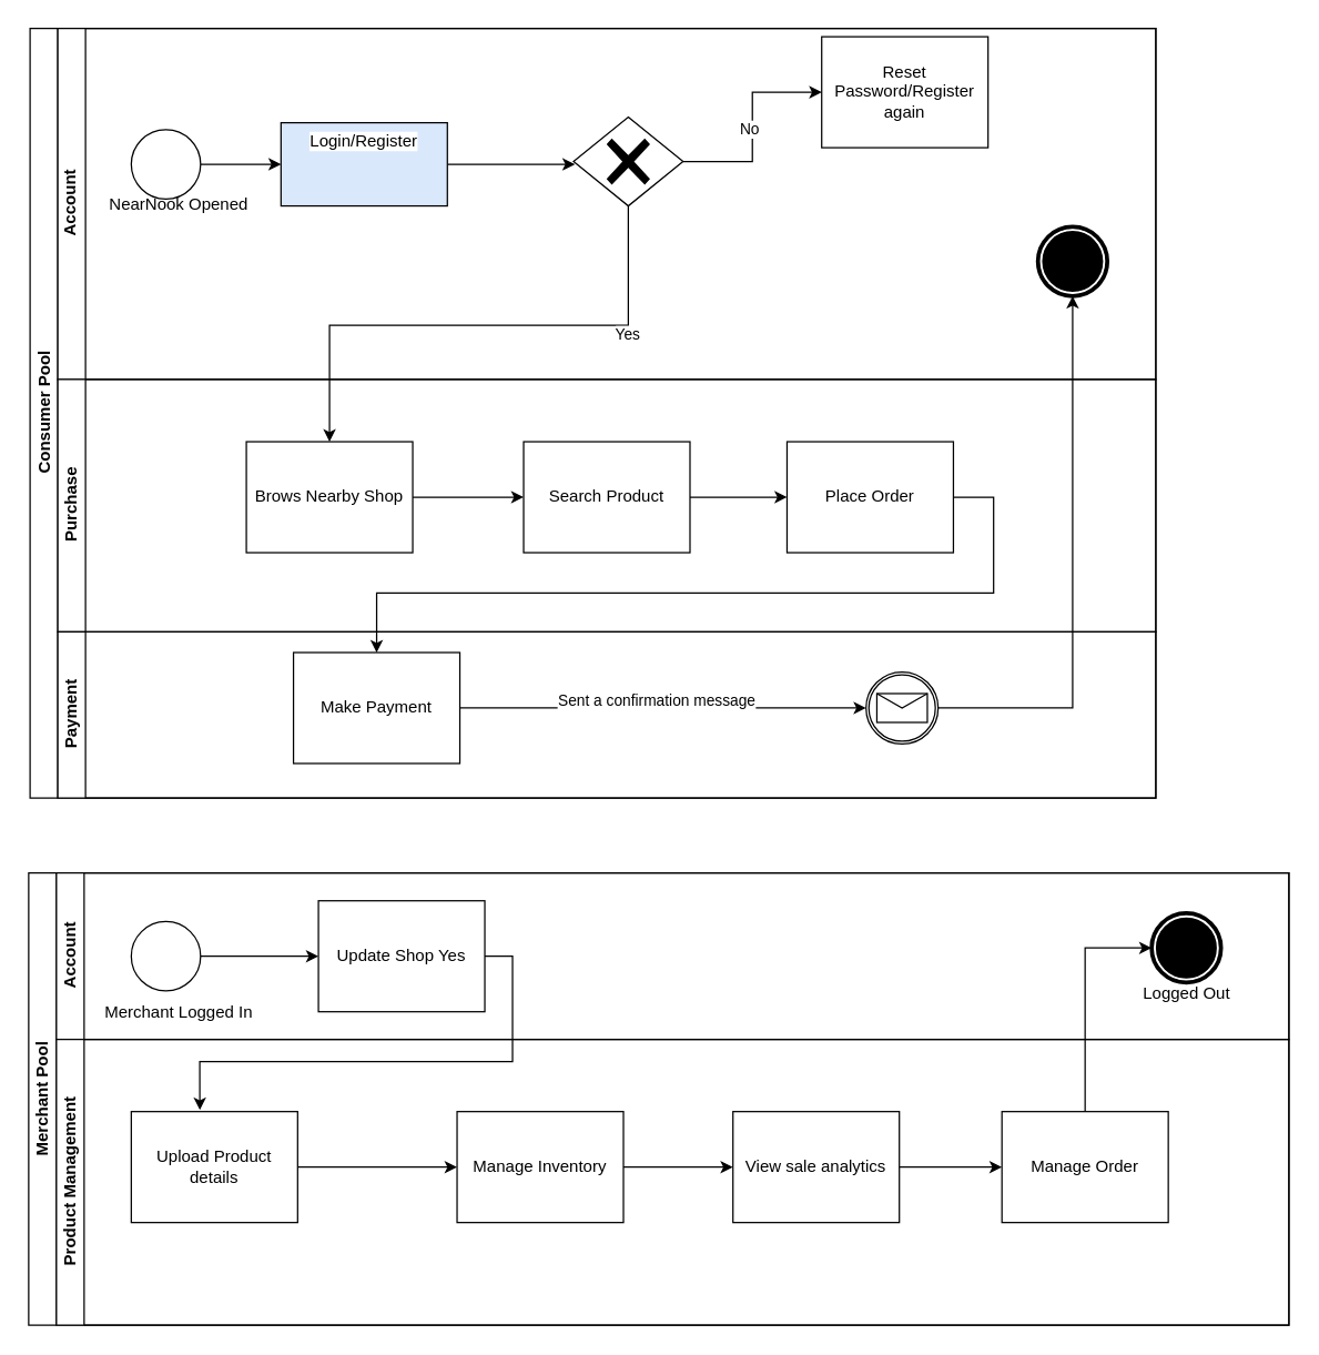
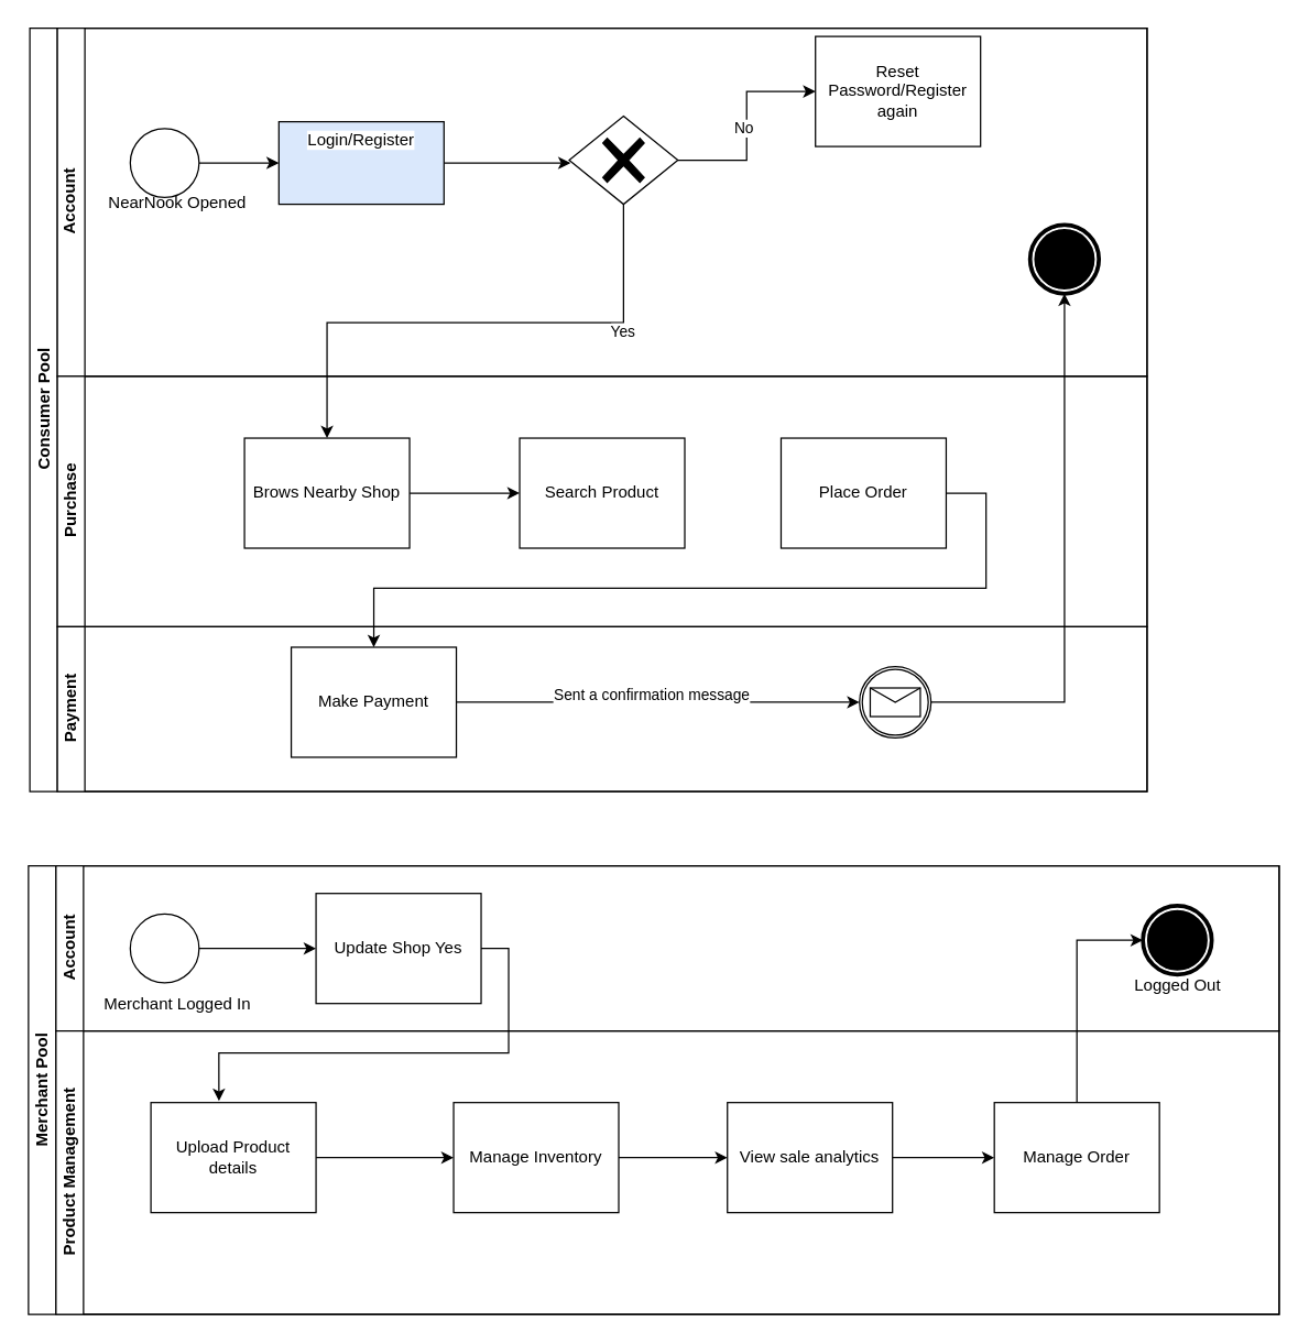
- <mxCell id="18" value="" style="edgeStyle=orthogonalEdgeStyle;rounded=0;orthogonalLoop=1;jettySize=auto;html=1;" edge="1" parent="14" source="17" target="19"><mxGeometry relative="1" as="geometry"><mxPoint x="515" y="347" as="sourcePoint" /><mxPoint x="728" y="350" as="targetPoint" /></mxGeometry></mxCell>
- <mxCell id="39" value="Upload Product details" style="points=[[0.25,0,0],[0.5,0,0],[0.75,0,0],[1,0.25,0],[1,0.5,0],[1,0.75,0],[0.75,1,0],[0.5,1,0],[0.25,1,0],[0,0.75,0],[0,0.5,0],[0,0.25,0]];shape=mxgraph.bpmn.task2;whiteSpace=wrap;rectStyle=rounded;size=10;html=1;container=1;expand=0;collapsible=0;taskMarker=abstract;" vertex="1" parent="37"><mxGeometry x="54" y="52" width="120" height="80" as="geometry" /></mxCell>
+ <mxCell id="39" value="Upload Product details" style="points=[[0.25,0,0],[0.5,0,0],[0.75,0,0],[1,0.25,0],[1,0.5,0],[1,0.75,0],[0.75,1,0],[0.5,1,0],[0.25,1,0],[0,0.75,0],[0,0.5,0],[0,0.25,0]];shape=mxgraph.bpmn.task2;whiteSpace=wrap;rectStyle=rounded;size=10;html=1;container=1;expand=0;collapsible=0;taskMarker=abstract;" vertex="1" parent="37"><mxGeometry x="69" y="52" width="120" height="80" as="geometry" /></mxCell>
